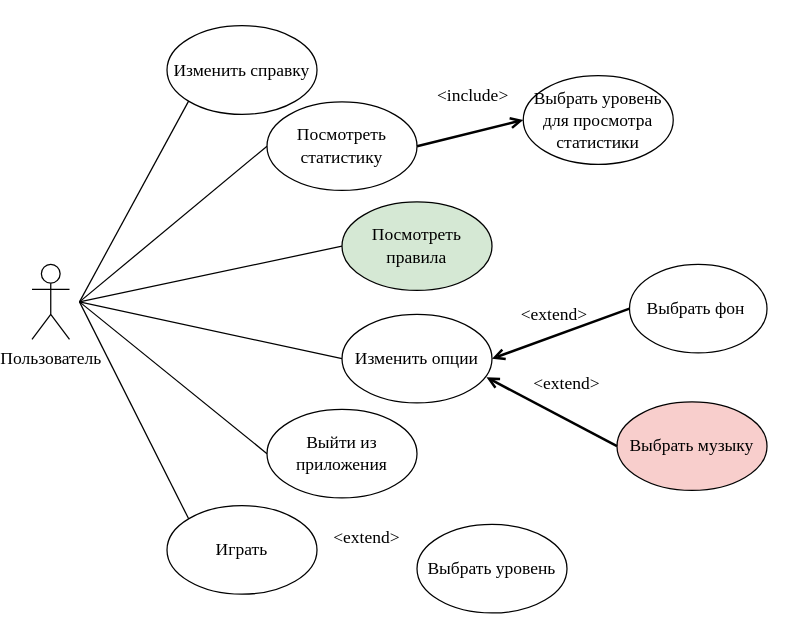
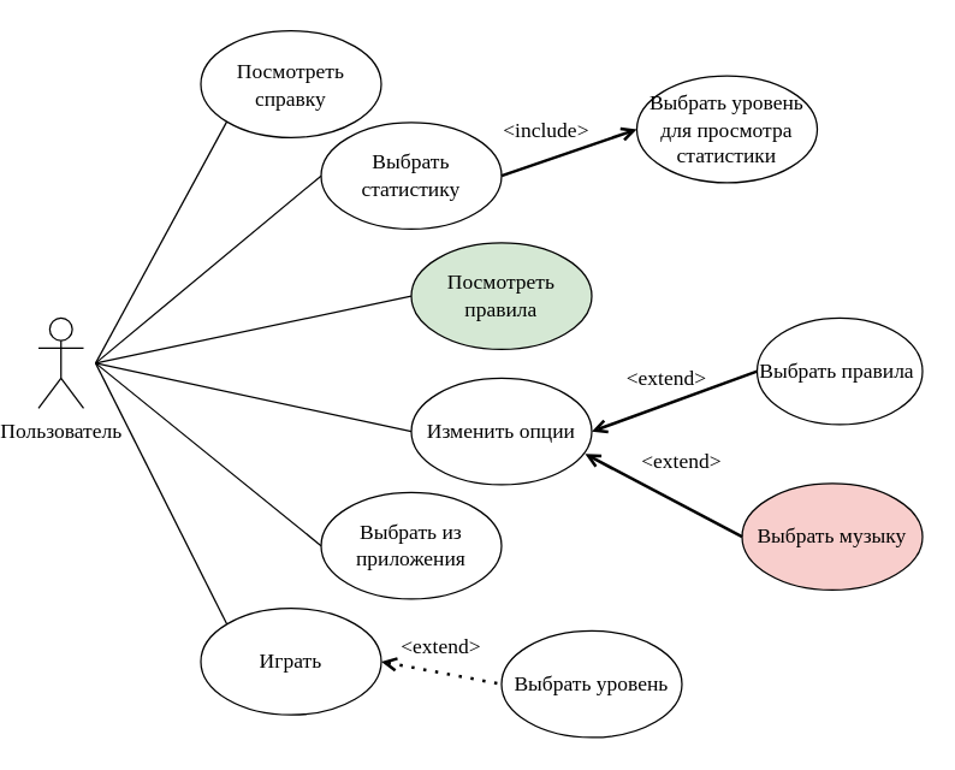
- <mxCell id="3" value="&lt;font style=&quot;font-size: 14px;&quot; face=&quot;ISOCPEUR&quot;&gt;Изменить справку&lt;/font&gt;" style="ellipse;whiteSpace=wrap;html=1;fontFamily=Helvetica;fontSize=14;" vertex="1" parent="1"><mxGeometry x="128" y="20" width="120" height="71" as="geometry" /></mxCell>
+ <mxCell id="3" value="&lt;font style=&quot;font-size: 14px;&quot; face=&quot;ISOCPEUR&quot;&gt;Посмотреть справку&lt;/font&gt;" style="ellipse;whiteSpace=wrap;html=1;fontFamily=Helvetica;fontSize=14;" vertex="1" parent="1"><mxGeometry x="128" y="20" width="120" height="71" as="geometry" /></mxCell>
- <mxCell id="26" value="&lt;font style=&quot;font-size: 14px;&quot; face=&quot;ISOCPEUR&quot;&gt;&amp;lt;include&amp;gt;&lt;/font&gt;" style="text;html=1;align=center;verticalAlign=middle;whiteSpace=wrap;rounded=0;fontSize=14;" vertex="1" parent="1"><mxGeometry x="343" y="61" width="60" height="30" as="geometry" /></mxCell>
+ <mxCell id="26" value="&lt;font style=&quot;font-size: 14px;&quot; face=&quot;ISOCPEUR&quot;&gt;&amp;lt;include&amp;gt;&lt;/font&gt;" style="text;html=1;align=center;verticalAlign=middle;whiteSpace=wrap;rounded=0;fontSize=14;" vertex="1" parent="1"><mxGeometry x="328" y="71" width="60" height="30" as="geometry" /></mxCell>
- <mxCell id="5" value="&lt;font style=&quot;font-size: 14px;&quot; face=&quot;ISOCPEUR&quot;&gt;Выбрать уровень для просмотра статистики&lt;/font&gt;" style="ellipse;whiteSpace=wrap;html=1;fontSize=14;" vertex="1" parent="1"><mxGeometry x="413" y="60" width="120" height="71" as="geometry" /></mxCell>
+ <mxCell id="5" value="&lt;font style=&quot;font-size: 14px;&quot; face=&quot;ISOCPEUR&quot;&gt;Выбрать уровень для просмотра статистики&lt;/font&gt;" style="ellipse;whiteSpace=wrap;html=1;fontSize=14;" vertex="1" parent="1"><mxGeometry x="418" y="50" width="120" height="71" as="geometry" /></mxCell>
- <mxCell id="4" value="&lt;font style=&quot;font-size: 14px;&quot; face=&quot;ISOCPEUR&quot;&gt;Посмотреть статистику&lt;/font&gt;" style="ellipse;whiteSpace=wrap;html=1;fontSize=14;" vertex="1" parent="1"><mxGeometry x="208" y="81" width="120" height="70.866" as="geometry" /></mxCell>
+ <mxCell id="4" value="&lt;font style=&quot;font-size: 14px;&quot; face=&quot;ISOCPEUR&quot;&gt;Выбрать статистику&lt;/font&gt;" style="ellipse;whiteSpace=wrap;html=1;fontSize=14;" vertex="1" parent="1"><mxGeometry x="208" y="81" width="120" height="70.866" as="geometry" /></mxCell>
- <mxCell id="7" value="&lt;font style=&quot;font-size: 14px;&quot; face=&quot;ISOCPEUR&quot;&gt;Выбрать фон&amp;nbsp;&lt;/font&gt;" style="ellipse;whiteSpace=wrap;html=1;fontSize=14;" vertex="1" parent="1"><mxGeometry x="498" y="211" width="110" height="70.866" as="geometry" /></mxCell>
+ <mxCell id="7" value="&lt;font style=&quot;font-size: 14px;&quot; face=&quot;ISOCPEUR&quot;&gt;Выбрать правила&amp;nbsp;&lt;/font&gt;" style="ellipse;whiteSpace=wrap;html=1;fontSize=14;" vertex="1" parent="1"><mxGeometry x="498" y="211" width="110" height="70.866" as="geometry" /></mxCell>
- <mxCell id="10" value="&lt;font style=&quot;font-size: 14px;&quot; face=&quot;ISOCPEUR&quot;&gt;Выйти из приложения&lt;/font&gt;" style="ellipse;whiteSpace=wrap;html=1;fontSize=14;" vertex="1" parent="1"><mxGeometry x="208" y="327" width="120" height="70.866" as="geometry" /></mxCell>
+ <mxCell id="10" value="&lt;font style=&quot;font-size: 14px;&quot; face=&quot;ISOCPEUR&quot;&gt;Выбрать из приложения&lt;/font&gt;" style="ellipse;whiteSpace=wrap;html=1;fontSize=14;" vertex="1" parent="1"><mxGeometry x="208" y="327" width="120" height="70.866" as="geometry" /></mxCell>
+ <mxCell id="19" value="" style="endArrow=none;dashed=1;html=1;dashPattern=1 3;strokeWidth=2;rounded=0;entryX=0;entryY=0.5;entryDx=0;entryDy=0;exitX=1;exitY=0.5;exitDx=0;exitDy=0;startArrow=open;startFill=0;fontSize=14;" edge="1" parent="1" source="11" target="12"><mxGeometry width="50" height="50" relative="1" as="geometry"><mxPoint x="138" y="414" as="sourcePoint" /><mxPoint x="188" y="364" as="targetPoint" /></mxGeometry></mxCell>
